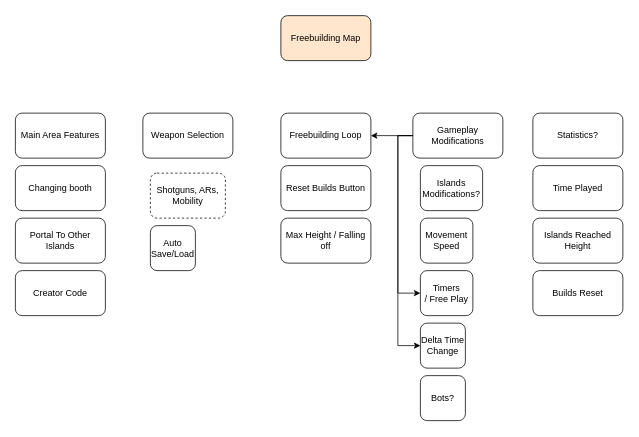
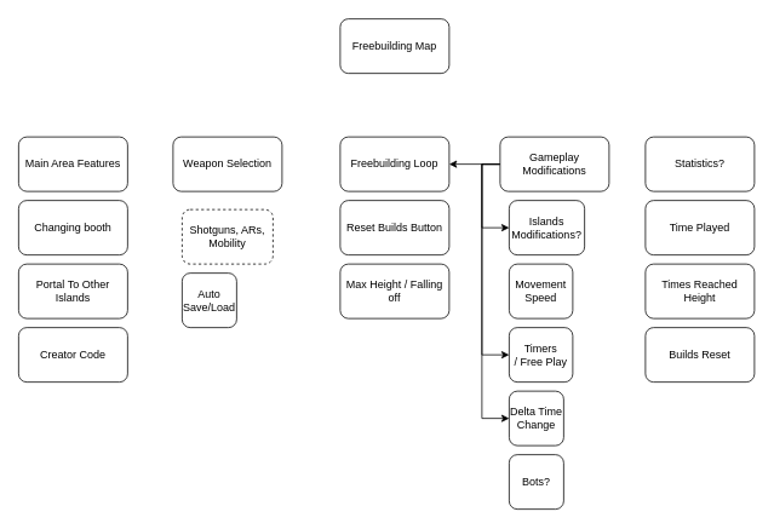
- <mxCell id="2" value="Freebuilding Map" style="rounded=1;whiteSpace=wrap;html=1;fillColor=#ffe6cc;" vertex="1" parent="1"><mxGeometry x="374" y="20" width="120" height="60" as="geometry" /></mxCell>
+ <mxCell id="2" value="Freebuilding Map" style="rounded=1;whiteSpace=wrap;html=1;" vertex="1" parent="1"><mxGeometry x="374" y="20" width="120" height="60" as="geometry" /></mxCell>
+ <mxCell id="5" style="edgeStyle=orthogonalEdgeStyle;rounded=0;orthogonalLoop=1;jettySize=auto;html=1;exitX=0;exitY=0.5;exitDx=0;exitDy=0;entryX=0;entryY=0.5;entryDx=0;entryDy=0;" edge="1" parent="1" source="9" target="15"><mxGeometry relative="1" as="geometry" /></mxCell>
- <mxCell id="19" value="Islands Reached Height" style="rounded=1;whiteSpace=wrap;html=1;" vertex="1" parent="1"><mxGeometry x="710" y="290" width="120" height="60" as="geometry" /></mxCell>
+ <mxCell id="19" value="Times Reached Height" style="rounded=1;whiteSpace=wrap;html=1;" vertex="1" parent="1"><mxGeometry x="710" y="290" width="120" height="60" as="geometry" /></mxCell>
